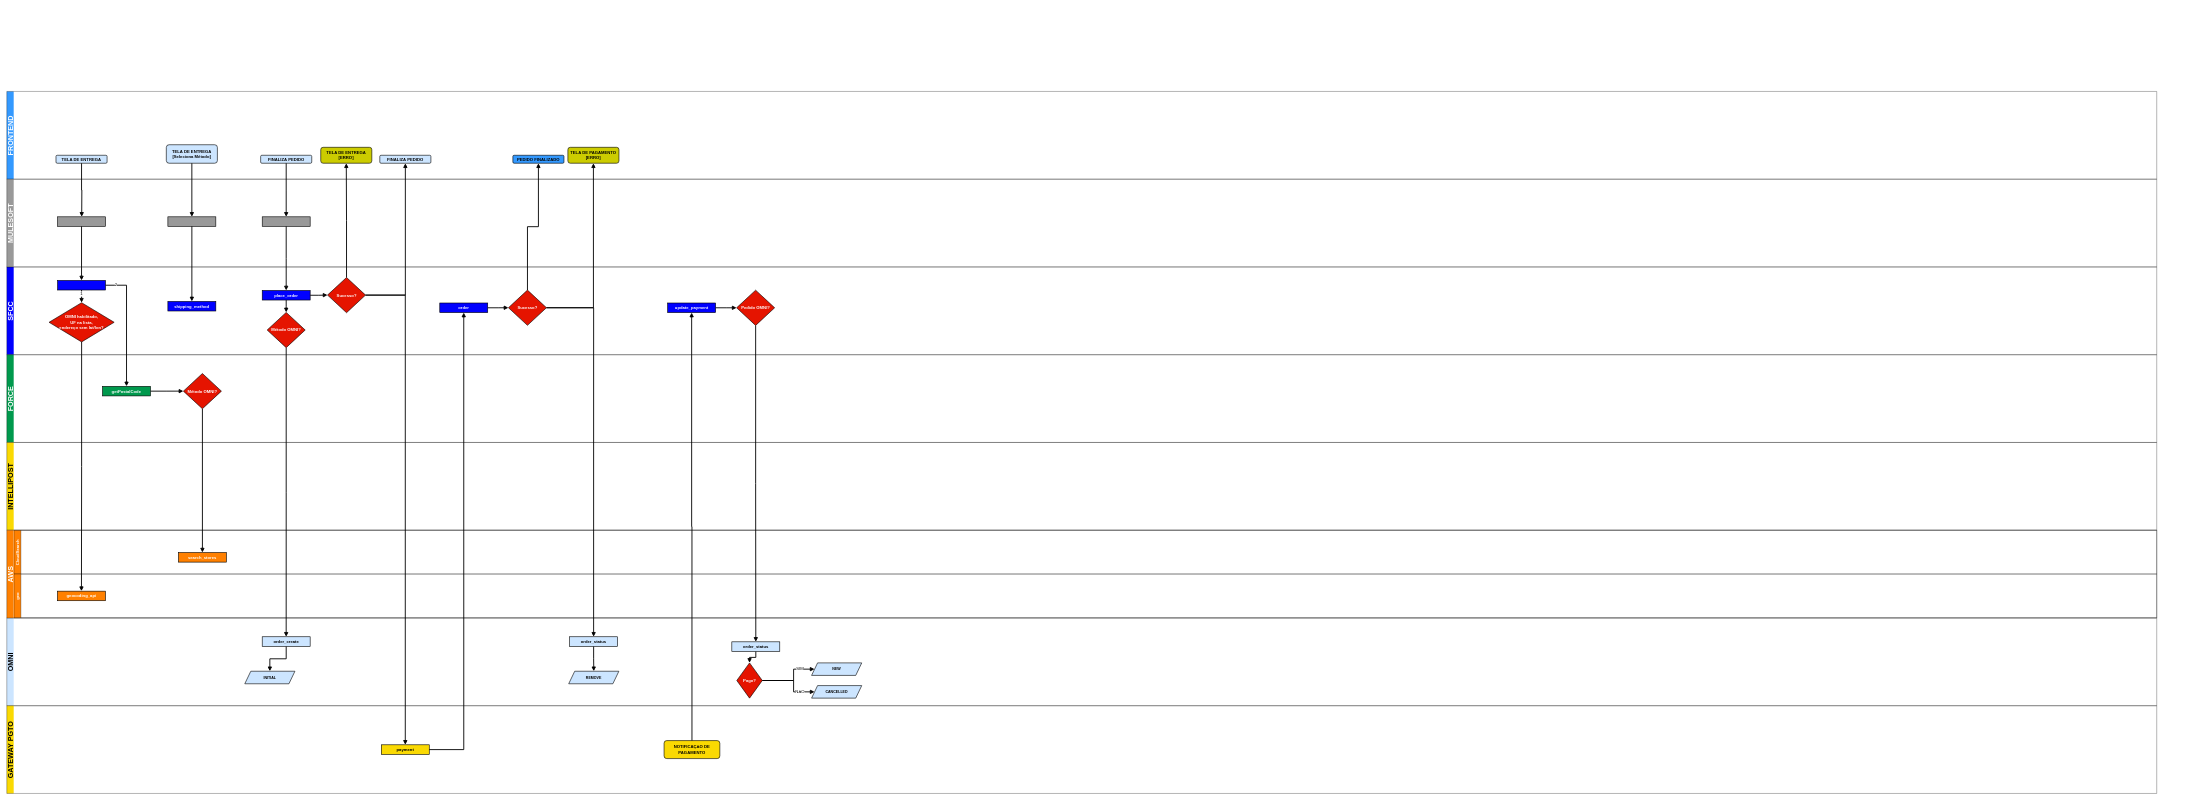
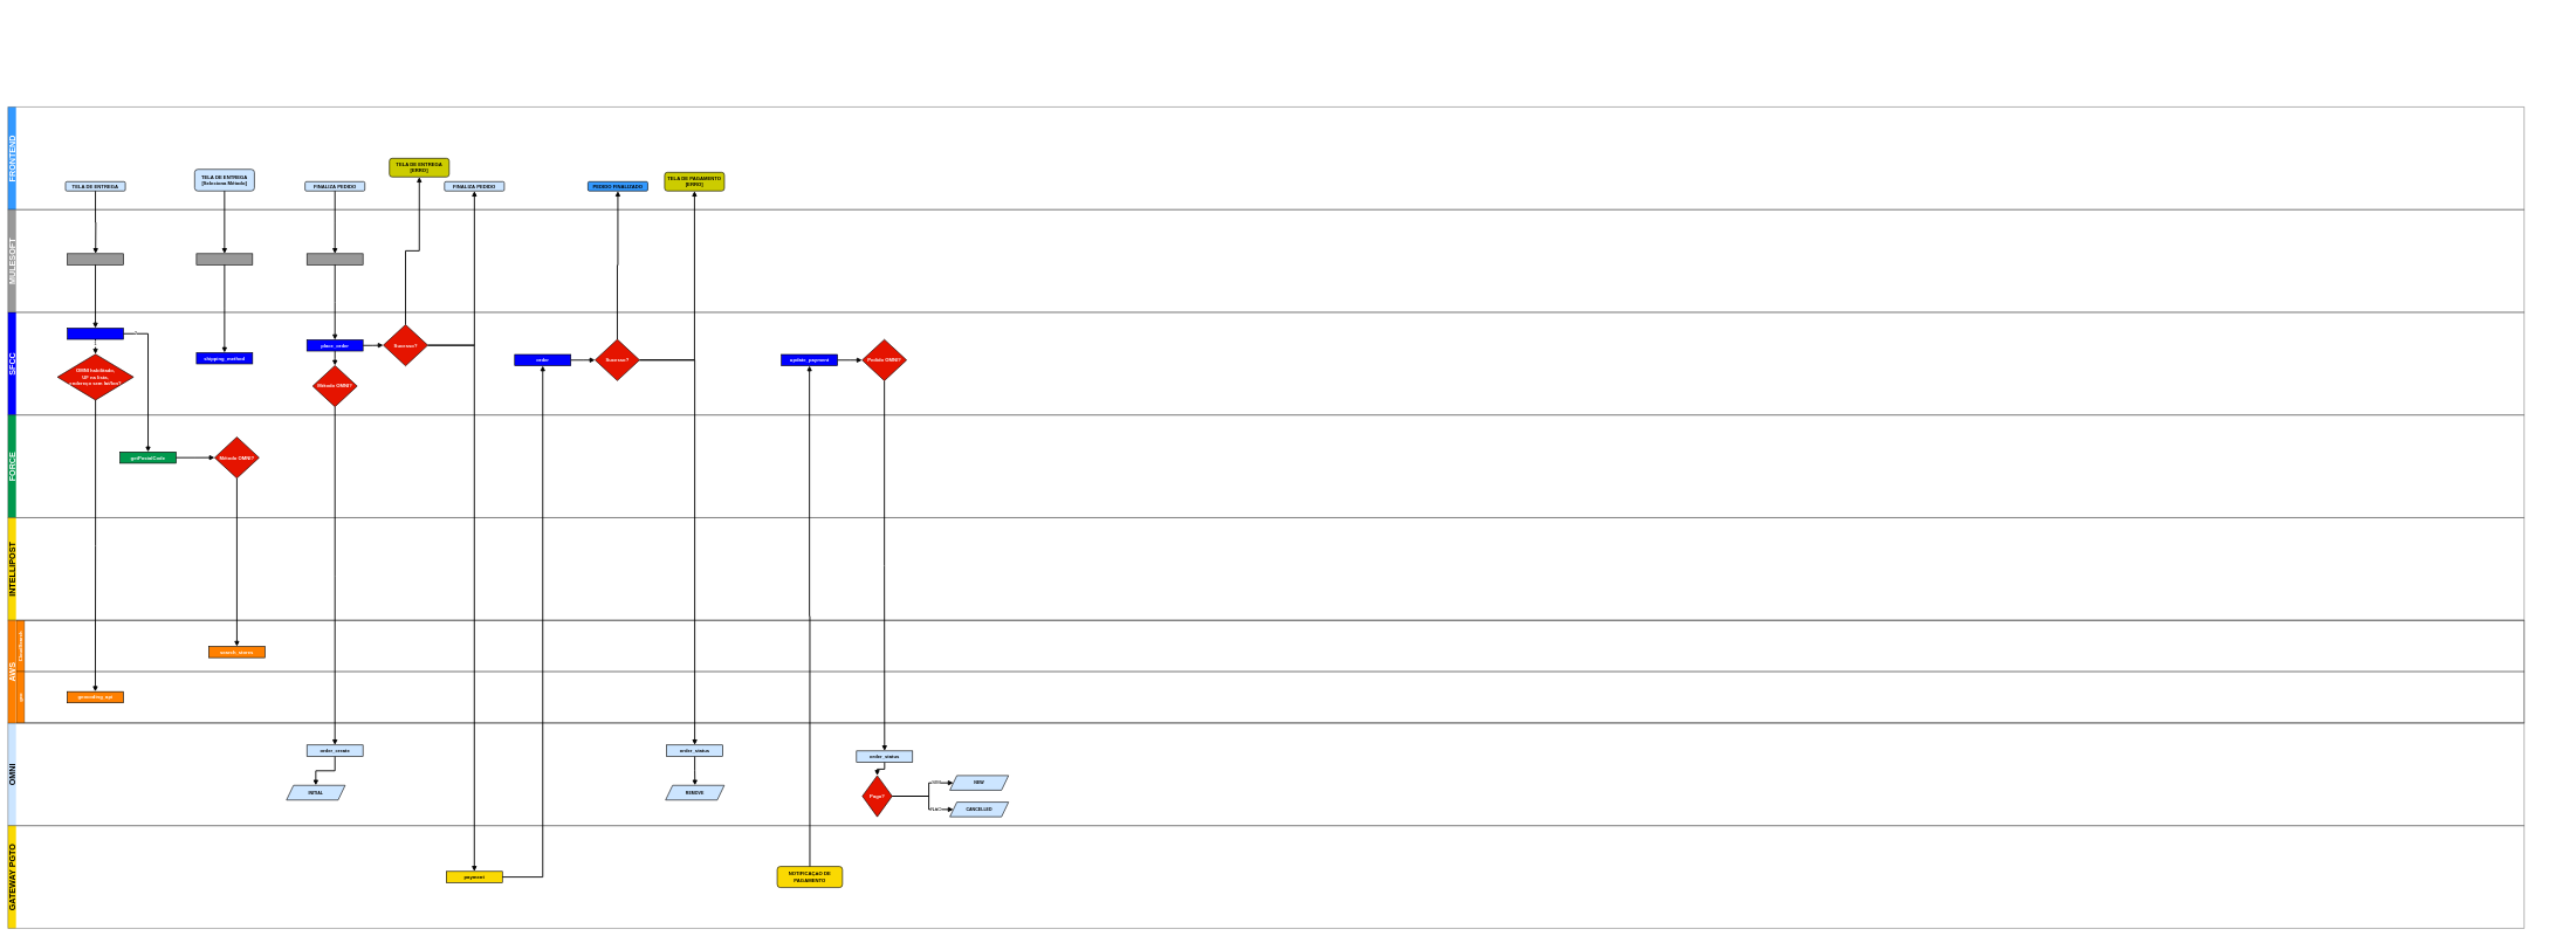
- <mxCell id="26" value="TELA DE ENTREGA&lt;br&gt;[ERRO]" style="rounded=1;whiteSpace=wrap;html=1;labelBackgroundColor=none;fontColor=#000000;fillColor=#CCCC00;strokeColor=default;strokeWidth=2;fontSize=14;fontStyle=1" vertex="1" parent="22"><mxGeometry x="1047" y="186.333" width="170.37" height="53.11" as="geometry" /></mxCell>
+ <mxCell id="26" value="TELA DE ENTREGA&lt;br&gt;[ERRO]" style="rounded=1;whiteSpace=wrap;html=1;labelBackgroundColor=none;fontColor=#000000;fillColor=#CCCC00;strokeColor=default;strokeWidth=2;fontSize=14;fontStyle=1" vertex="1" parent="22"><mxGeometry x="1087" y="146.333" width="170.37" height="53.11" as="geometry" /></mxCell>
- <mxCell id="66" value="PEDIDO FINALIZADO" style="rounded=1;whiteSpace=wrap;html=1;labelBackgroundColor=none;fontColor=#000000;fillColor=#3399FF;strokeColor=default;strokeWidth=2;fontSize=14;fontStyle=1" vertex="1" parent="1"><mxGeometry x="1707.773" y="517.328" width="170.366" height="26.605" as="geometry" /></mxCell>
+ <mxCell id="66" value="PEDIDO FINALIZADO" style="rounded=1;whiteSpace=wrap;html=1;labelBackgroundColor=none;fontColor=#000000;fillColor=#3399FF;strokeColor=default;strokeWidth=2;fontSize=14;fontStyle=1" vertex="1" parent="1"><mxGeometry x="1672.773" y="517.328" width="170.366" height="26.605" as="geometry" /></mxCell>
